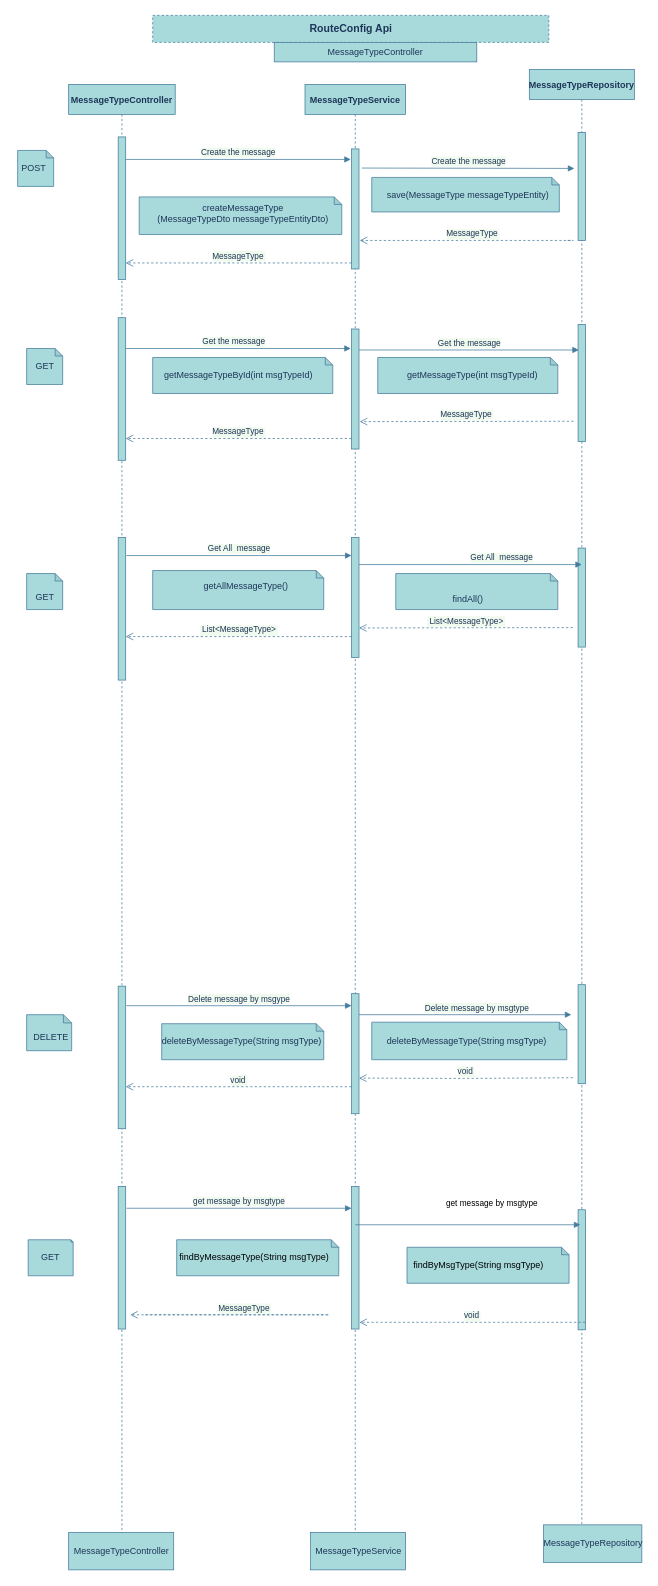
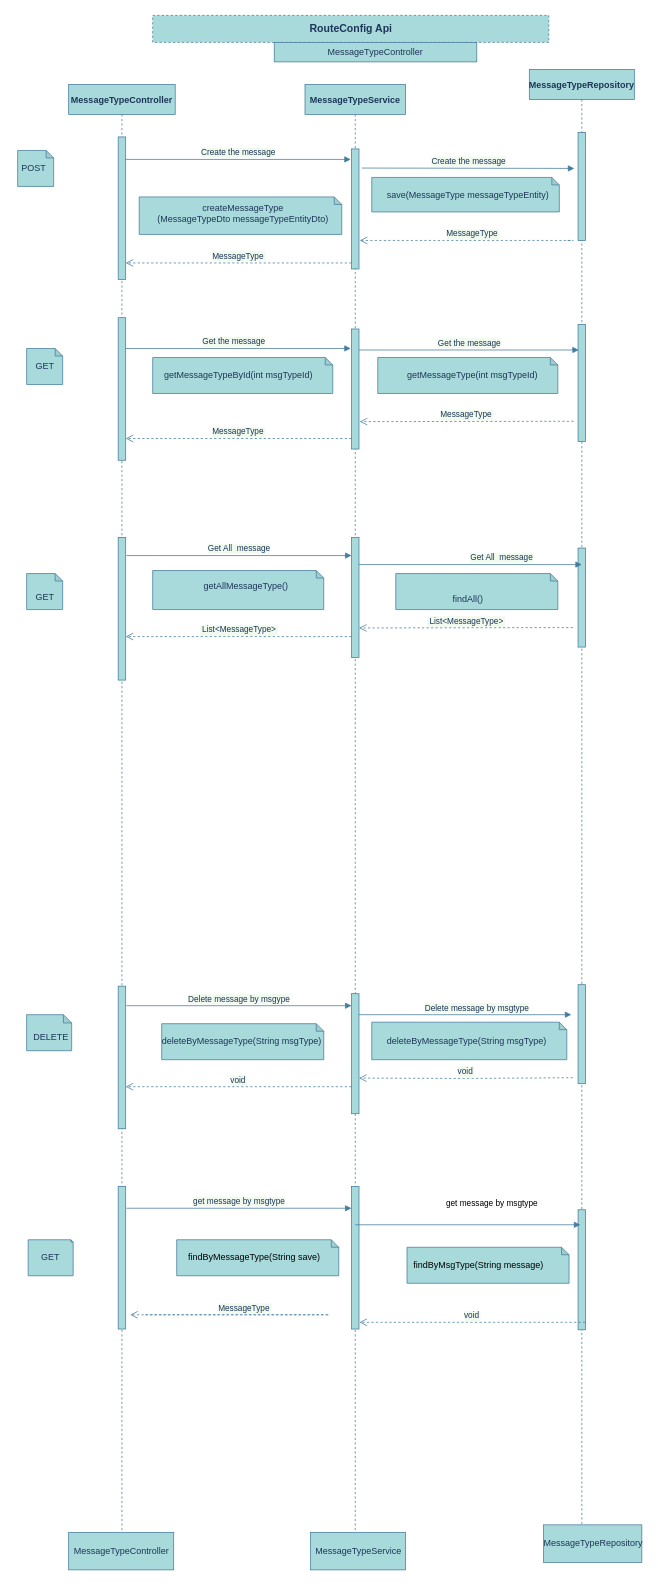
- <mxCell id="70" value="findByMessageType(String msgType)" style="text;html=1;align=center;verticalAlign=middle;resizable=0;points=[];autosize=1;strokeColor=none;" parent="1" vertex="1"><mxGeometry x="233" y="1666" width="210" height="20" as="geometry" /></mxCell>
+ <mxCell id="70" value="findByMessageType(String save)" style="text;html=1;align=center;verticalAlign=middle;resizable=0;points=[];autosize=1;strokeColor=none;" parent="1" vertex="1"><mxGeometry x="233" y="1666" width="210" height="20" as="geometry" /></mxCell>
- <mxCell id="69" value="findByMsgType(String msgType)" style="text;html=1;align=center;verticalAlign=middle;resizable=0;points=[];autosize=1;strokeColor=none;" parent="1" vertex="1"><mxGeometry x="542" y="1676" width="190" height="20" as="geometry" /></mxCell>
+ <mxCell id="69" value="findByMsgType(String message)" style="text;html=1;align=center;verticalAlign=middle;resizable=0;points=[];autosize=1;strokeColor=none;" parent="1" vertex="1"><mxGeometry x="542" y="1676" width="190" height="20" as="geometry" /></mxCell>
